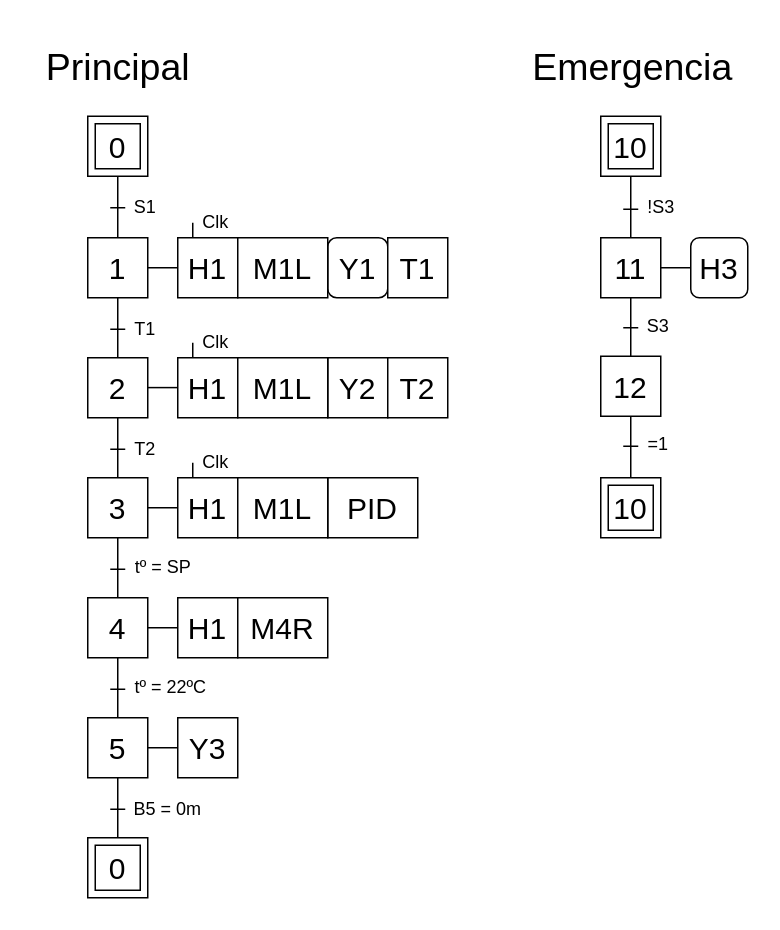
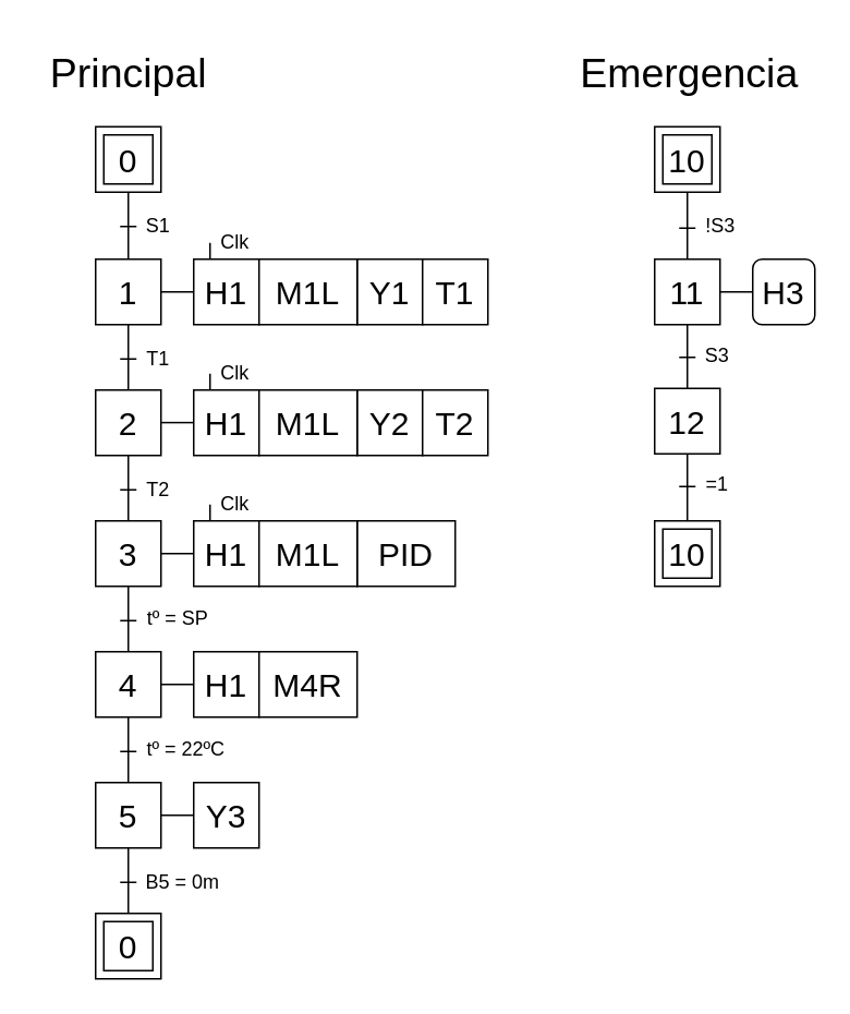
- <mxCell id="14" value="&lt;font style=&quot;font-size: 20px;&quot;&gt;Y1&lt;/font&gt;" style="whiteSpace=wrap;html=1;rounded=1;" vertex="1" parent="1"><mxGeometry x="218" y="158" width="40" height="40" as="geometry" /></mxCell>
+ <mxCell id="14" value="&lt;font style=&quot;font-size: 20px;&quot;&gt;Y1&lt;/font&gt;" style="rounded=0;whiteSpace=wrap;html=1;" vertex="1" parent="1"><mxGeometry x="218" y="158" width="40" height="40" as="geometry" /></mxCell>
